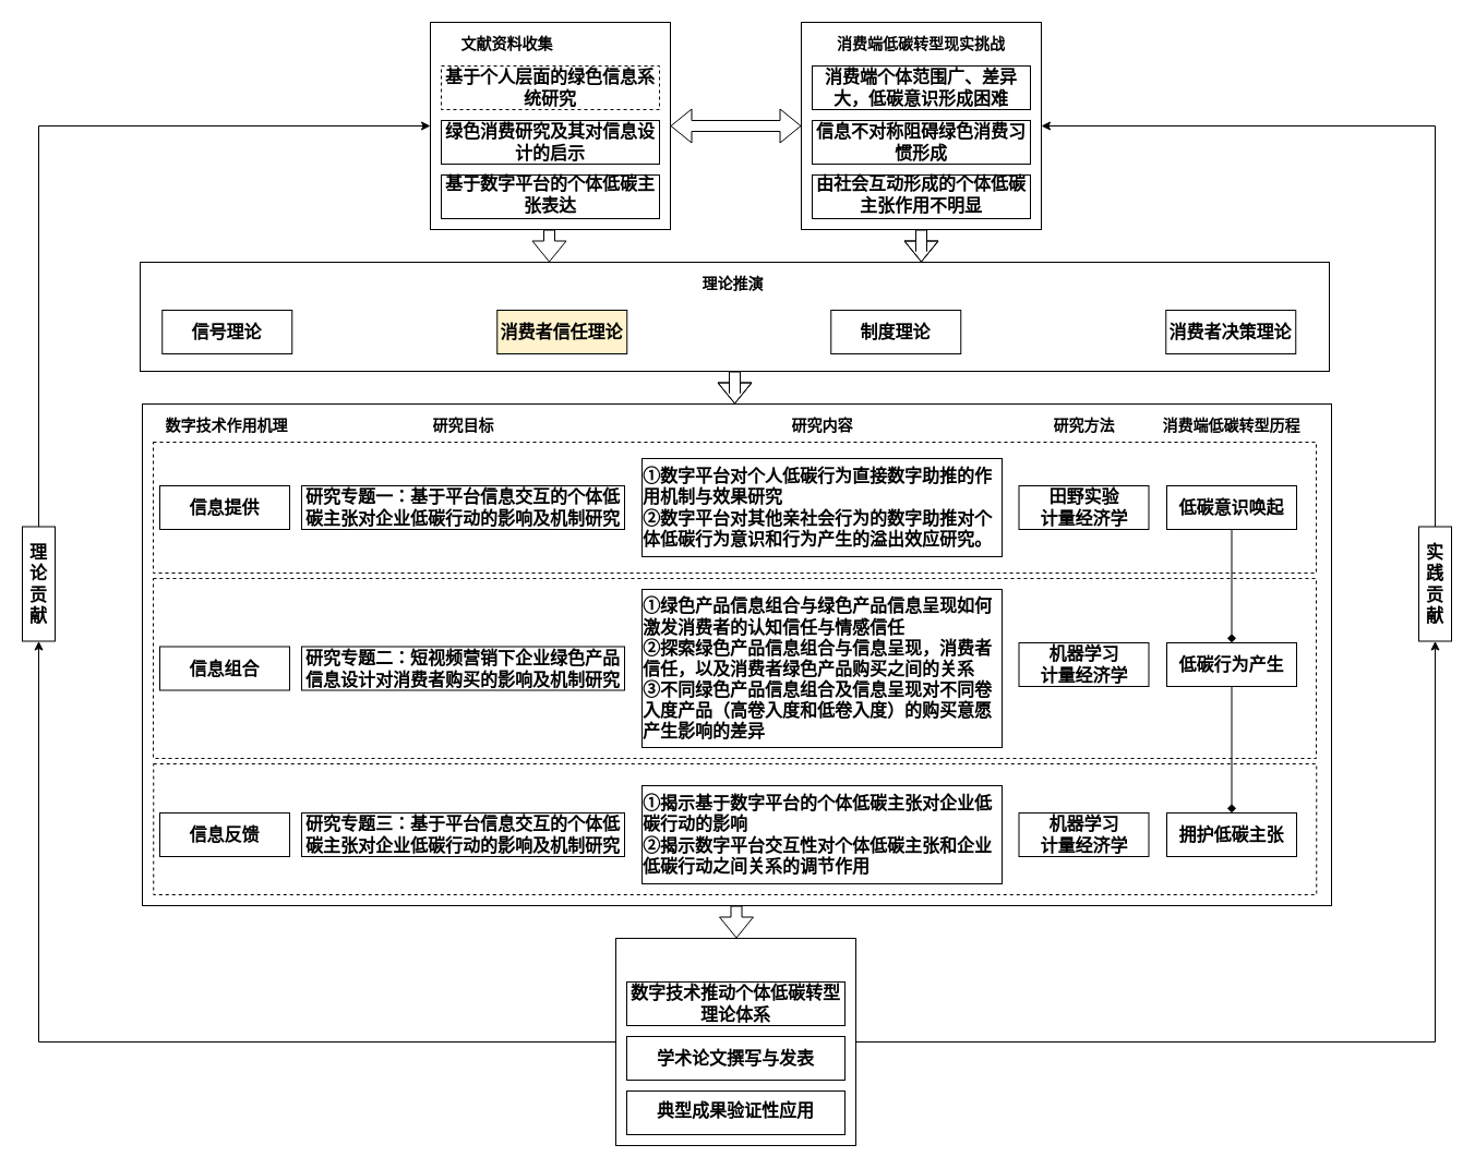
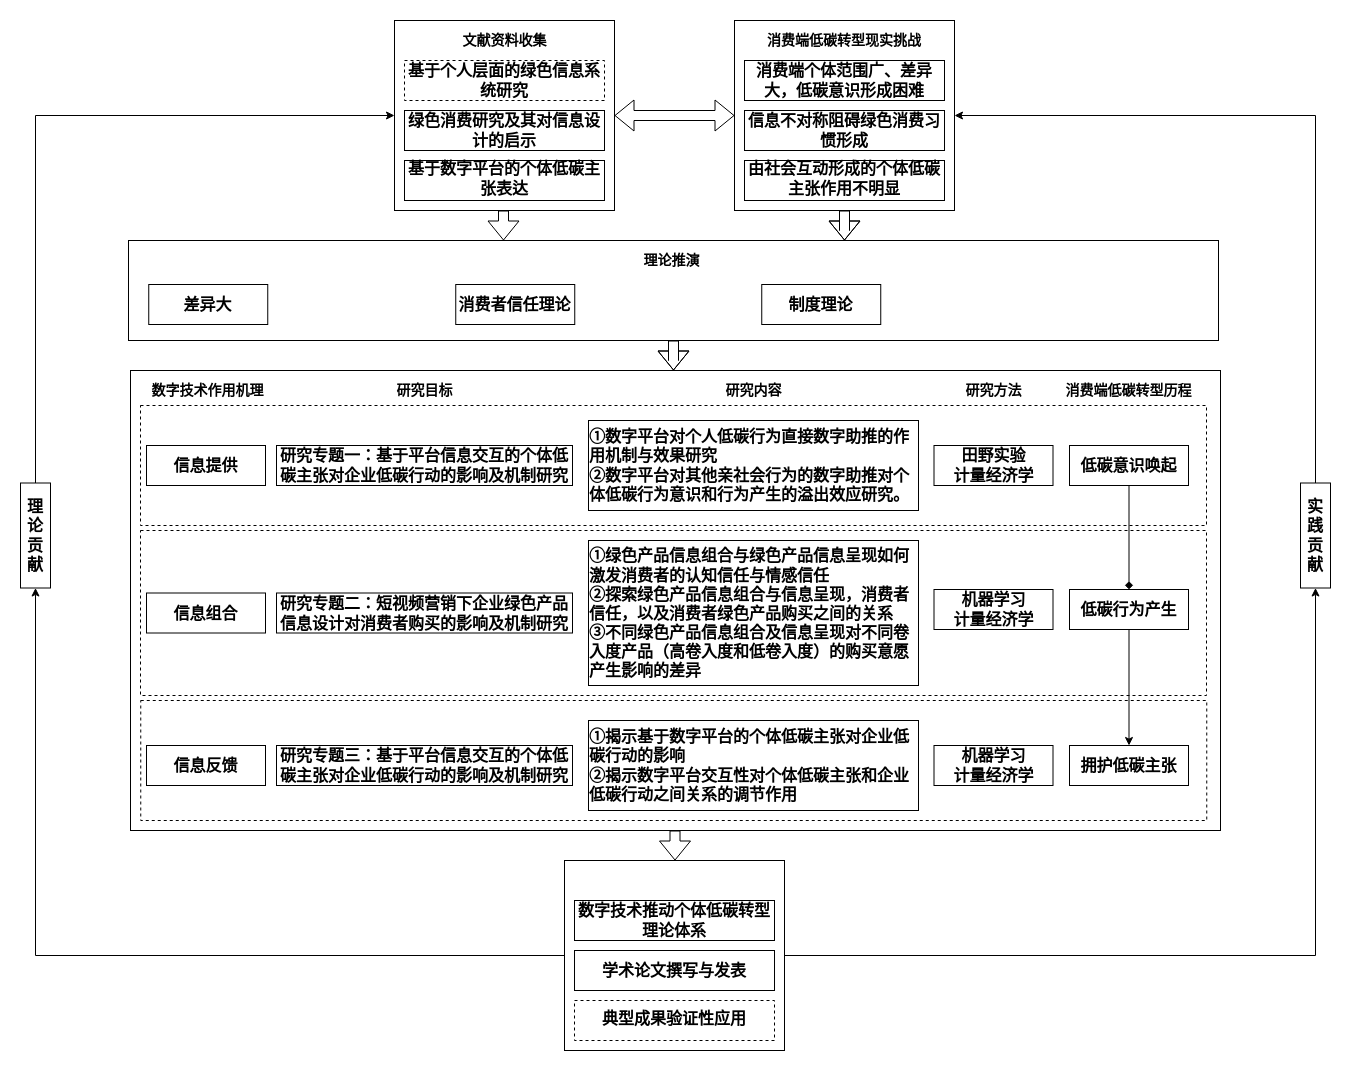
- <mxCell id="7" value="&lt;b&gt;&lt;font style=&quot;font-size: 14px;&quot;&gt;文献资料收集&lt;/font&gt;&lt;/b&gt;" style="text;html=1;strokeColor=none;fillColor=none;align=center;verticalAlign=middle;whiteSpace=wrap;rounded=0;" diagramCategory="general" diagramName="text" vertex="1" parent="5"><mxGeometry x="23.75" y="10" width="92.5" height="20" as="geometry" /></mxCell>
+ <mxCell id="7" value="&lt;b&gt;&lt;font style=&quot;font-size: 14px;&quot;&gt;文献资料收集&lt;/font&gt;&lt;/b&gt;" style="text;html=1;strokeColor=none;fillColor=none;align=center;verticalAlign=middle;whiteSpace=wrap;rounded=0;" diagramCategory="general" diagramName="text" vertex="1" parent="5"><mxGeometry x="63.75" y="10" width="92.5" height="20" as="geometry" /></mxCell>
- <mxCell id="21" value="&lt;font face=&quot;华文楷体&quot;&gt;&lt;span style=&quot;font-size: 16px;&quot;&gt;&lt;b&gt;信号理论&lt;/b&gt;&lt;/span&gt;&lt;/font&gt;" style="rounded=0;whiteSpace=wrap;html=1;" diagramCategory="general" diagramName="Rectangle" vertex="1" parent="17"><mxGeometry x="20.25" y="44" width="119" height="40" as="geometry" /></mxCell>
+ <mxCell id="21" value="&lt;font face=&quot;华文楷体&quot;&gt;&lt;span style=&quot;font-size: 16px;&quot;&gt;&lt;b&gt;差异大&lt;/b&gt;&lt;/span&gt;&lt;/font&gt;" style="rounded=0;whiteSpace=wrap;html=1;" diagramCategory="general" diagramName="Rectangle" vertex="1" parent="17"><mxGeometry x="20.25" y="44" width="119" height="40" as="geometry" /></mxCell>
- <mxCell id="22" value="&lt;font face=&quot;华文楷体&quot;&gt;&lt;span style=&quot;font-size: 16px;&quot;&gt;&lt;b&gt;消费者信任理论&lt;/b&gt;&lt;/span&gt;&lt;/font&gt;" style="rounded=0;whiteSpace=wrap;html=1;fillColor=#fff2cc;" diagramCategory="general" diagramName="Rectangle" vertex="1" parent="17"><mxGeometry x="327.25" y="44" width="119" height="40" as="geometry" /></mxCell>
+ <mxCell id="22" value="&lt;font face=&quot;华文楷体&quot;&gt;&lt;span style=&quot;font-size: 16px;&quot;&gt;&lt;b&gt;消费者信任理论&lt;/b&gt;&lt;/span&gt;&lt;/font&gt;" style="rounded=0;whiteSpace=wrap;html=1;" diagramCategory="general" diagramName="Rectangle" vertex="1" parent="17"><mxGeometry x="327.25" y="44" width="119" height="40" as="geometry" /></mxCell>
- <mxCell id="20" value="&lt;font face=&quot;华文楷体&quot;&gt;&lt;span style=&quot;font-size: 16px;&quot;&gt;&lt;b&gt;消费者决策理论&lt;/b&gt;&lt;/span&gt;&lt;/font&gt;" style="rounded=0;whiteSpace=wrap;html=1;" diagramCategory="general" diagramName="Rectangle" vertex="1" parent="17"><mxGeometry x="940.25" y="44" width="119" height="40" as="geometry" /></mxCell>
- <mxCell id="40" style="edgeStyle=orthogonalEdgeStyle;rounded=0;orthogonalLoop=1;jettySize=auto;html=1;exitX=0.5;exitY=1;exitDx=0;exitDy=0;entryX=0.5;entryY=0;entryDx=0;entryDy=0;endArrow=diamond;" edge="1" parent="24" source="37" target="39"><mxGeometry relative="1" as="geometry" /></mxCell>
+ <mxCell id="40" style="edgeStyle=orthogonalEdgeStyle;rounded=0;orthogonalLoop=1;jettySize=auto;html=1;exitX=0.5;exitY=1;exitDx=0;exitDy=0;entryX=0.5;entryY=0;entryDx=0;entryDy=0;" edge="1" parent="24" source="37" target="39"><mxGeometry relative="1" as="geometry" /></mxCell>
- <mxCell id="55" value="&lt;p style=&quot;margin-top:6.0pt;mso-para-margin-top:.5gd;line-height:&amp;lt;br/&amp;gt;115%;layout-grid-mode:char&quot;&gt;&lt;font face=&quot;华文楷体&quot;&gt;&lt;span style=&quot;font-size: 16px;&quot;&gt;&lt;b&gt;典型成果验证性应用&lt;/b&gt;&lt;/span&gt;&lt;/font&gt;&lt;/p&gt;" style="rounded=0;whiteSpace=wrap;html=1;" diagramCategory="general" diagramName="Rectangle" vertex="1" parent="4"><mxGeometry x="446" y="980" width="200" height="40" as="geometry" /></mxCell>
+ <mxCell id="55" value="&lt;p style=&quot;margin-top:6.0pt;mso-para-margin-top:.5gd;line-height:&amp;lt;br/&amp;gt;115%;layout-grid-mode:char&quot;&gt;&lt;font face=&quot;华文楷体&quot;&gt;&lt;span style=&quot;font-size: 16px;&quot;&gt;&lt;b&gt;典型成果验证性应用&lt;/b&gt;&lt;/span&gt;&lt;/font&gt;&lt;/p&gt;" style="rounded=0;whiteSpace=wrap;html=1;dashed=1;" diagramCategory="general" diagramName="Rectangle" vertex="1" parent="4"><mxGeometry x="446" y="980" width="200" height="40" as="geometry" /></mxCell>
